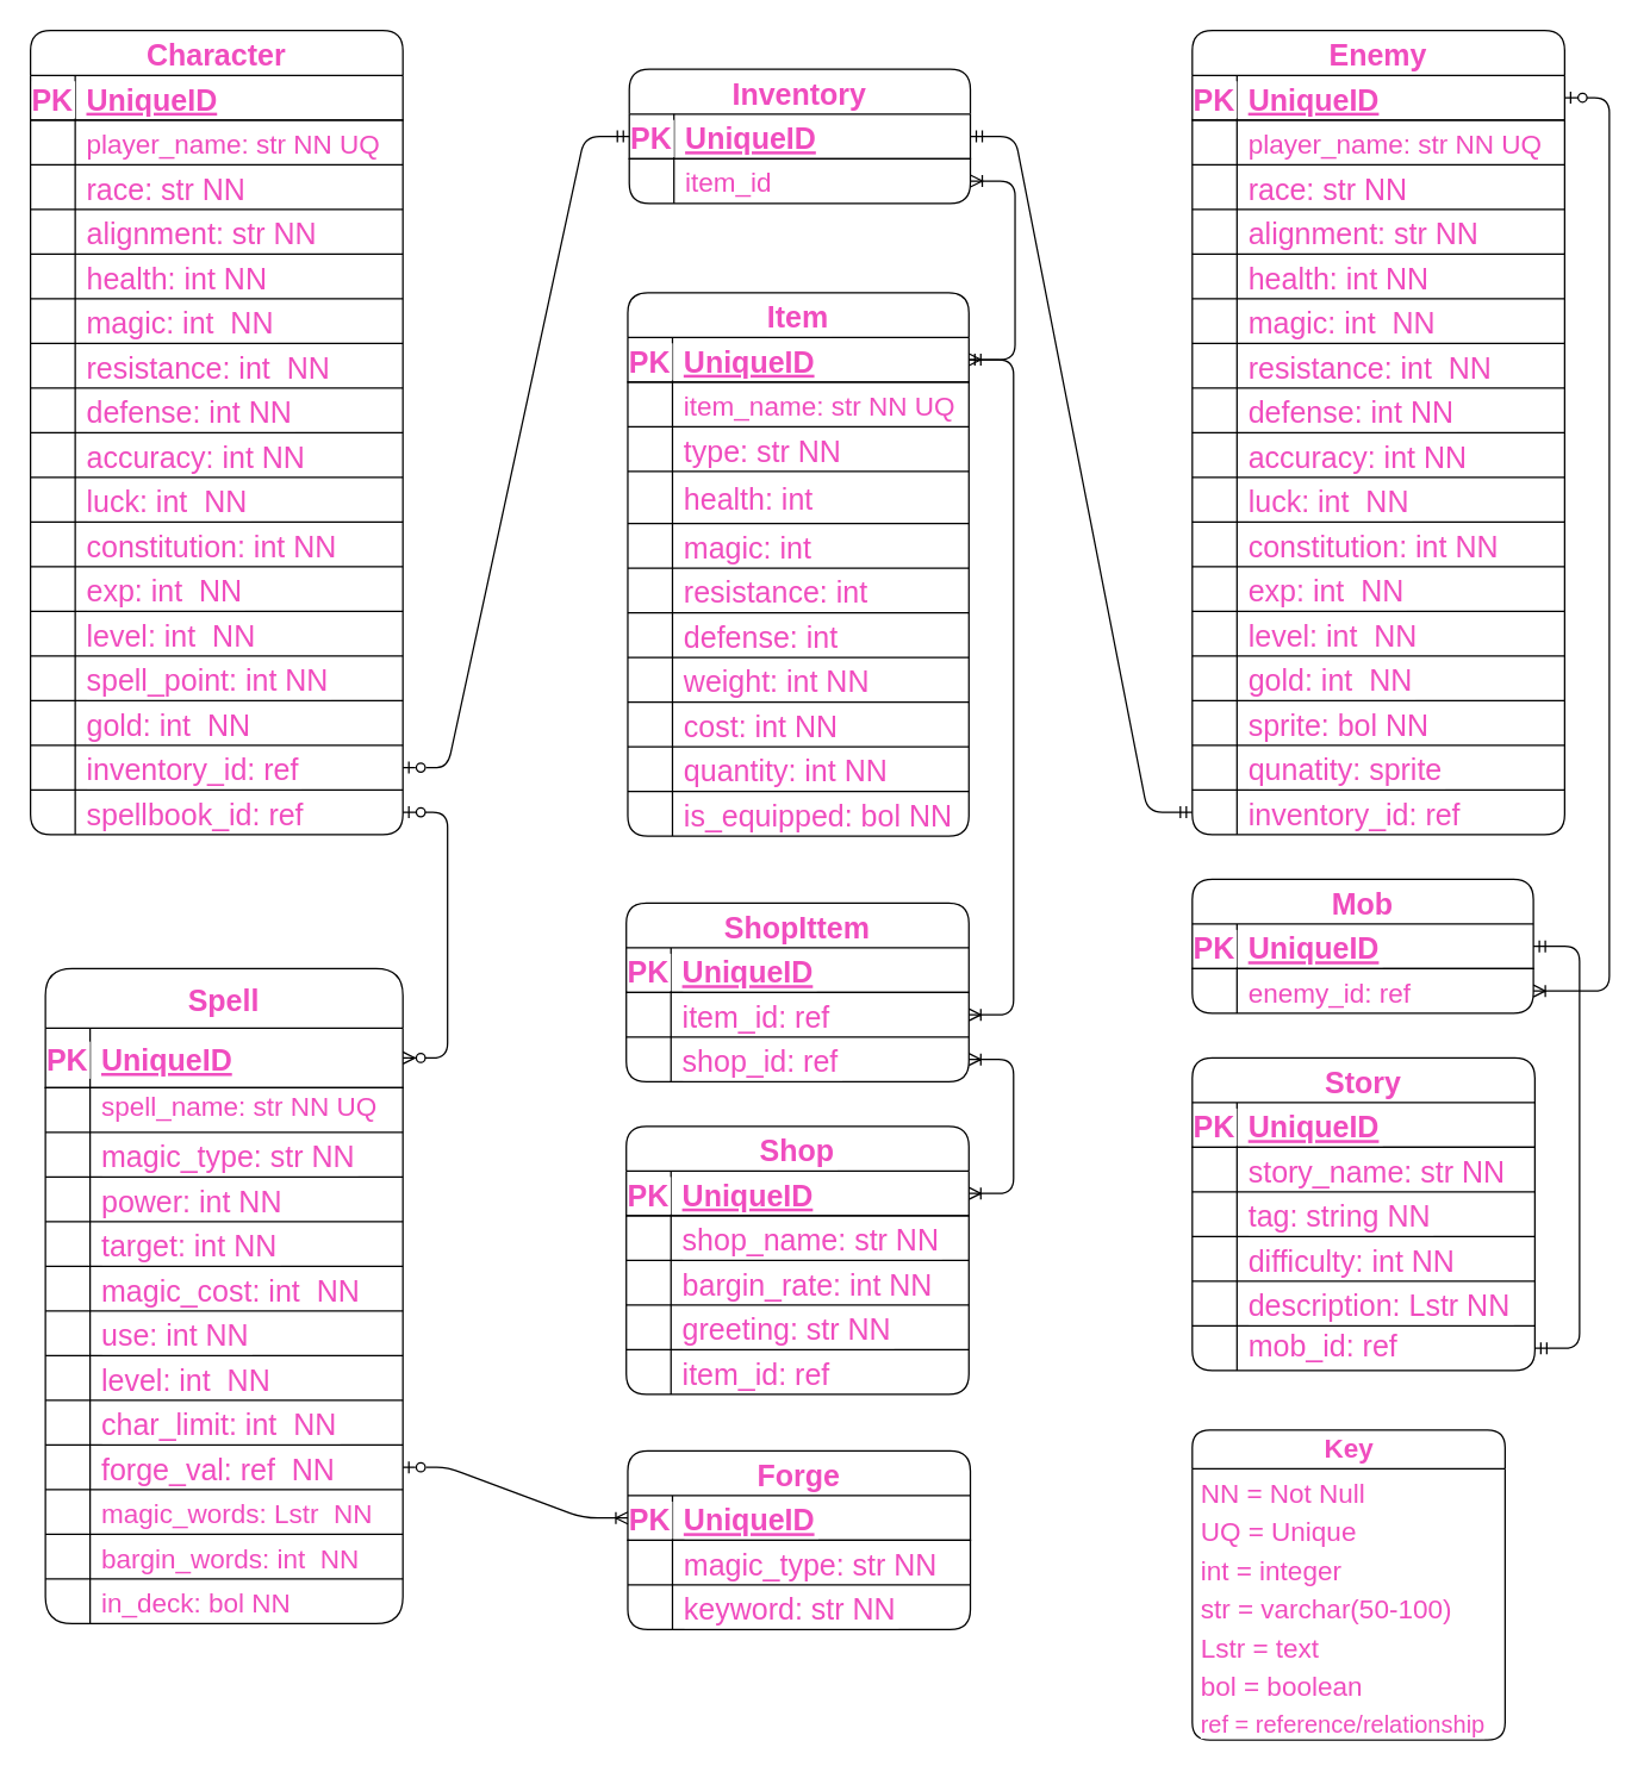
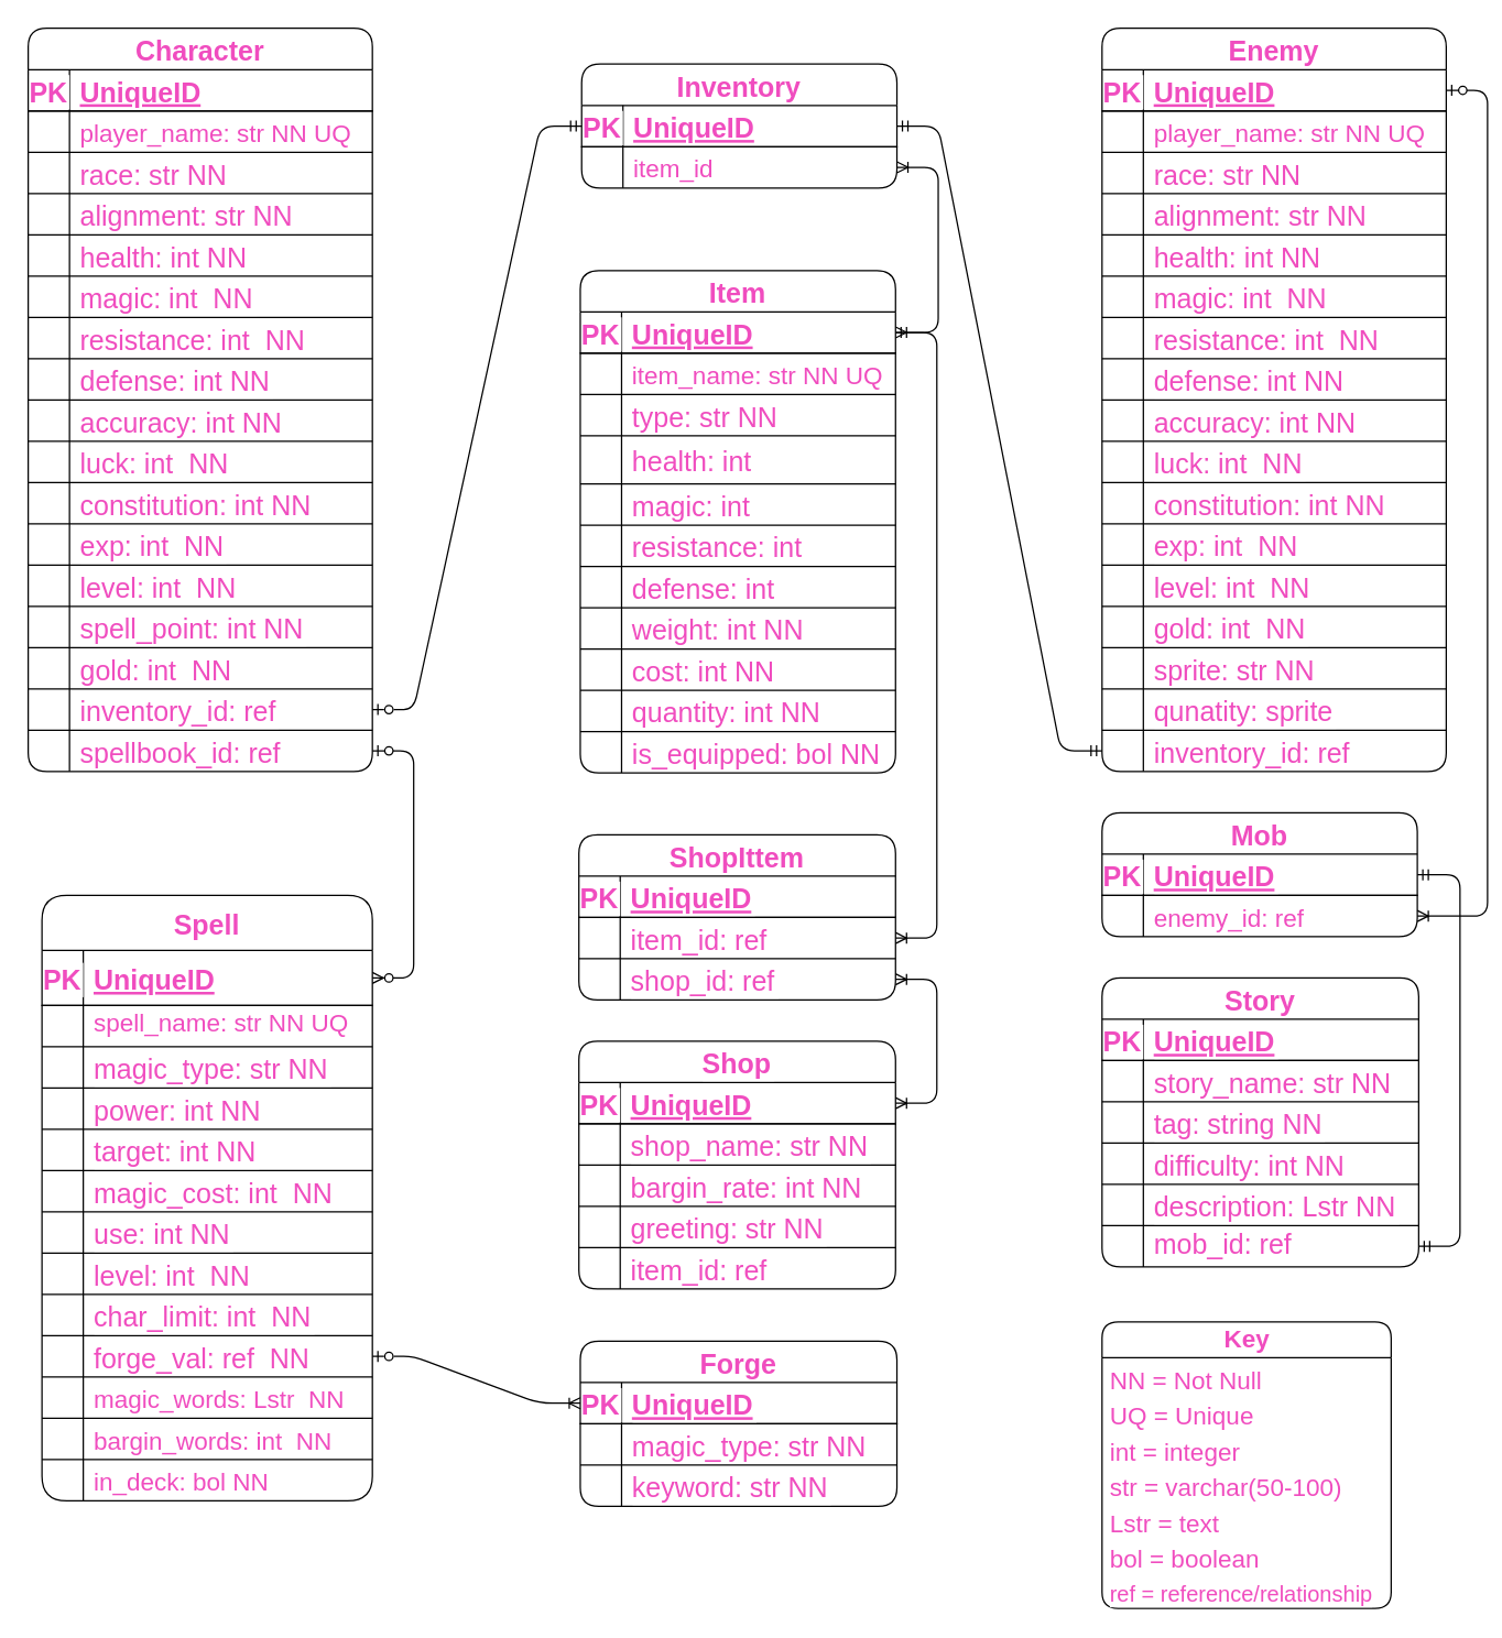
- <mxCell id="166" value="sprite: bol NN" style="shape=partialRectangle;connectable=0;fillColor=none;top=0;left=0;bottom=0;right=0;align=left;spacingLeft=6;overflow=hidden;hachureGap=4;fontFamily=Helvetica;fontSize=20;labelBackgroundColor=#FFFFFF;fontColor=#F04DBF;" parent="164" vertex="1"><mxGeometry x="30" width="220" height="30" as="geometry"><mxRectangle width="220" height="30" as="alternateBounds" /></mxGeometry></mxCell>
+ <mxCell id="166" value="sprite: str NN" style="shape=partialRectangle;connectable=0;fillColor=none;top=0;left=0;bottom=0;right=0;align=left;spacingLeft=6;overflow=hidden;hachureGap=4;fontFamily=Helvetica;fontSize=20;labelBackgroundColor=#FFFFFF;fontColor=#F04DBF;" parent="164" vertex="1"><mxGeometry x="30" width="220" height="30" as="geometry"><mxRectangle width="220" height="30" as="alternateBounds" /></mxGeometry></mxCell>
